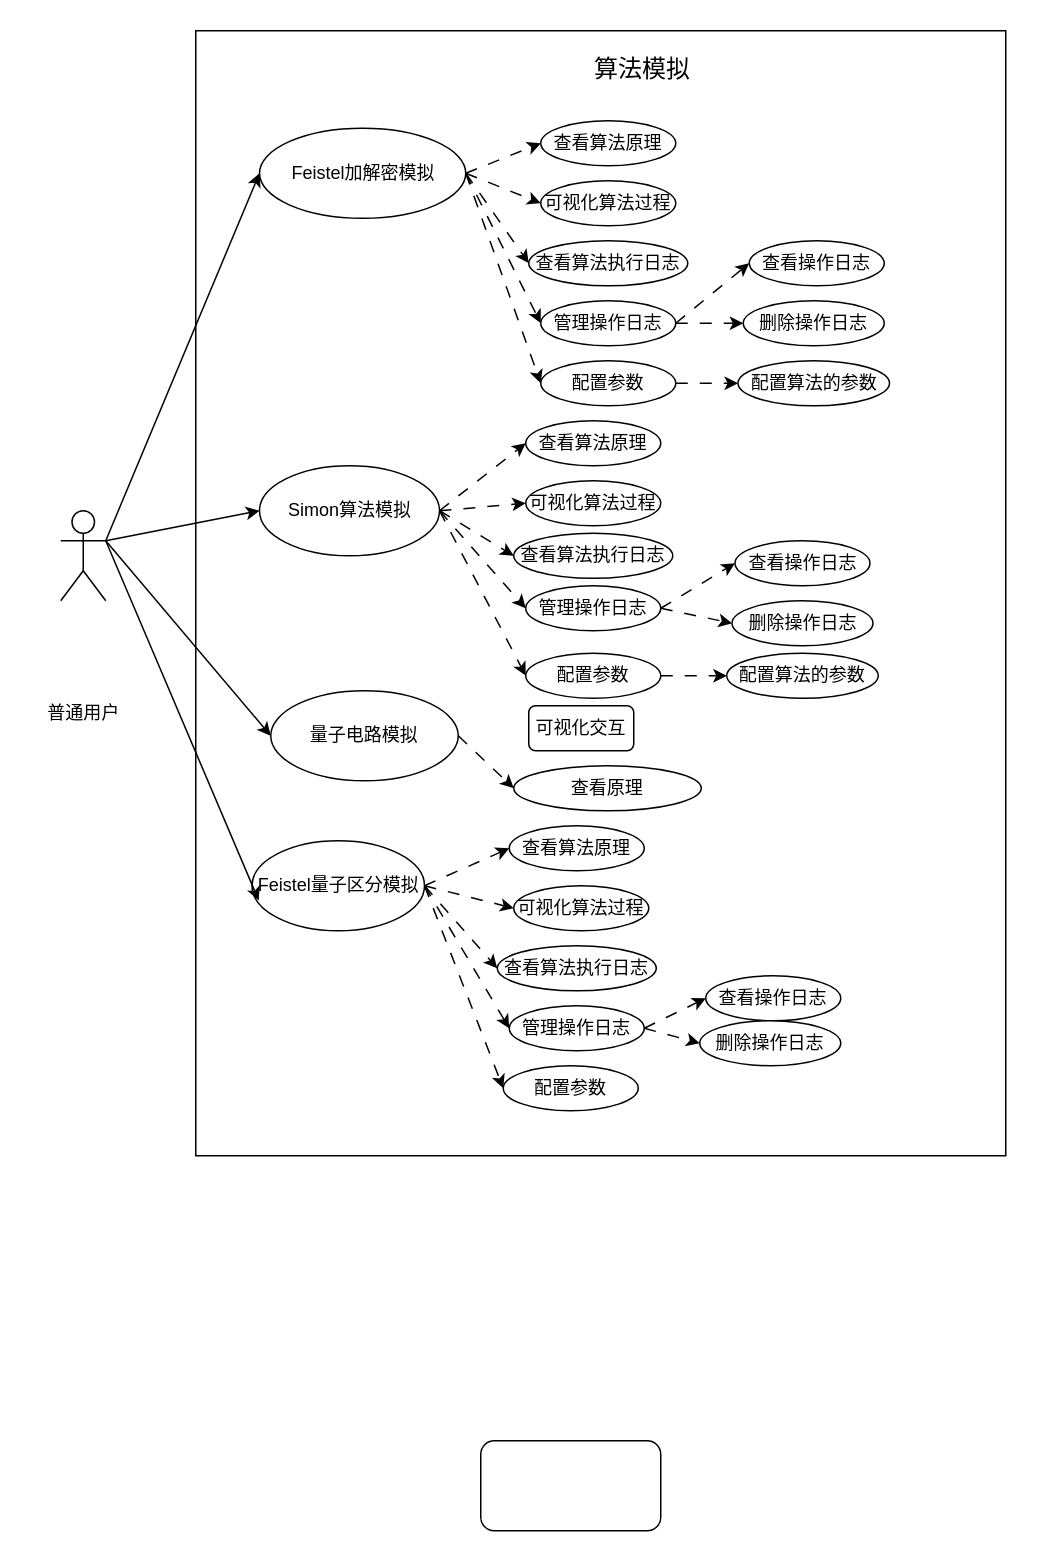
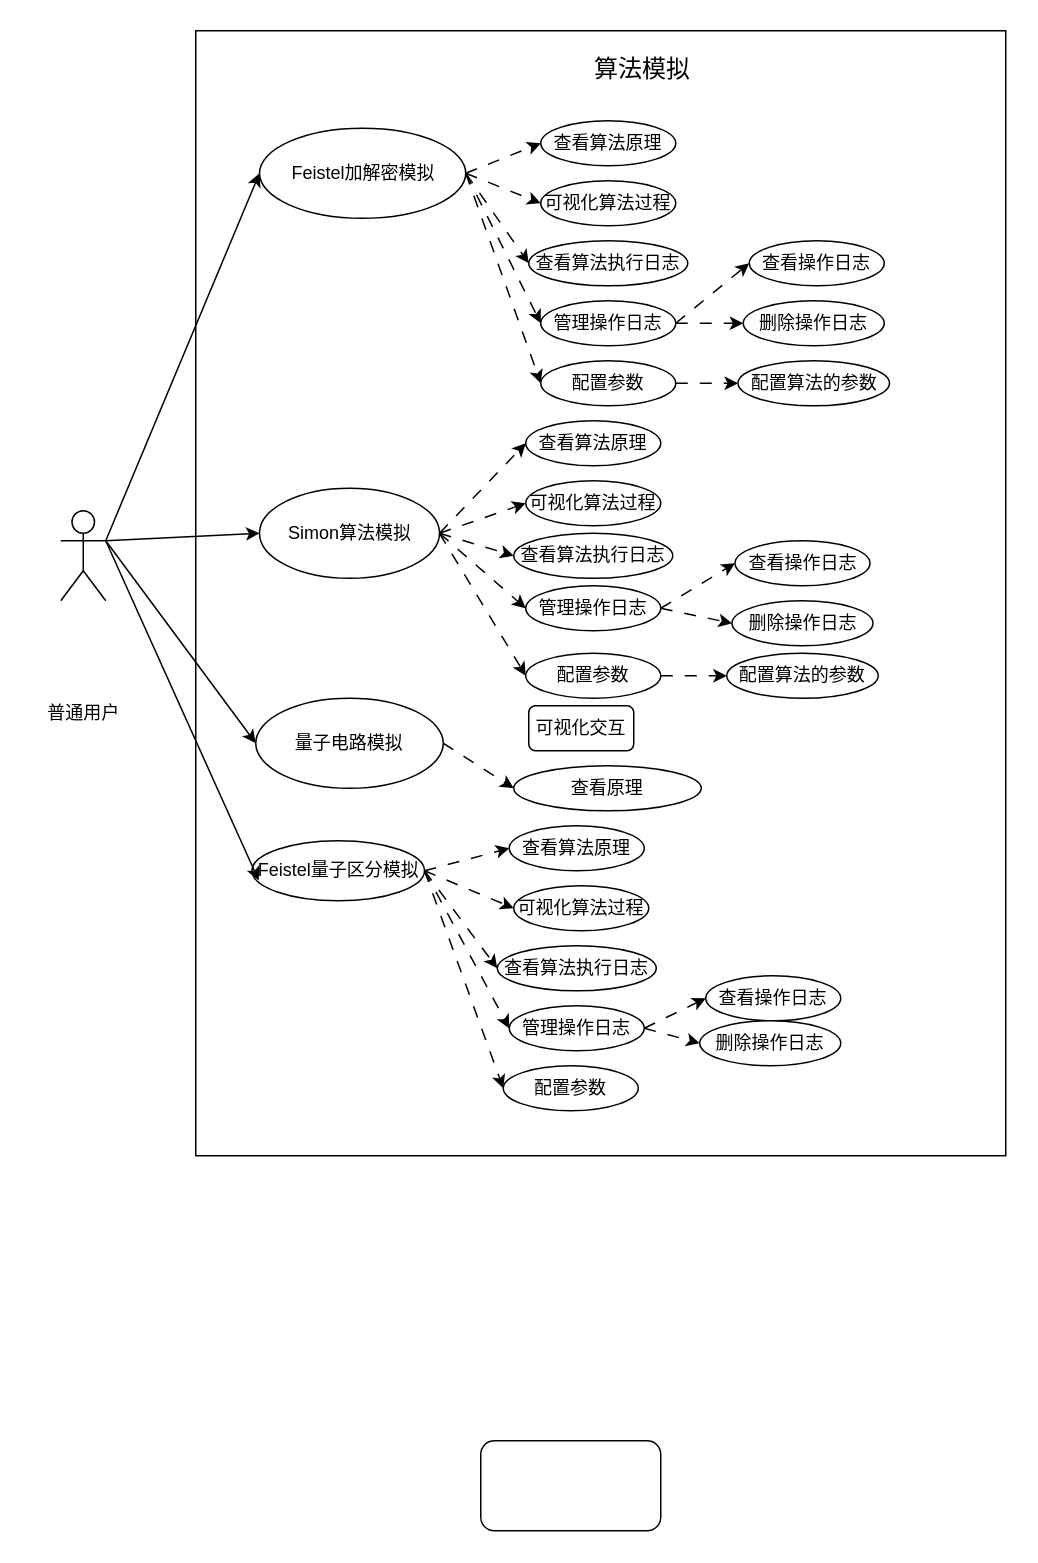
- <mxCell id="19" value="Simon算法模拟" style="ellipse;whiteSpace=wrap;html=1;" vertex="1" parent="1"><mxGeometry x="172.5" y="310" width="120" height="60" as="geometry" /></mxCell>
+ <mxCell id="19" value="Simon算法模拟" style="ellipse;whiteSpace=wrap;html=1;" vertex="1" parent="1"><mxGeometry x="172.5" y="325" width="120" height="60" as="geometry" /></mxCell>
- <mxCell id="21" value="量子电路模拟" style="ellipse;whiteSpace=wrap;html=1;" vertex="1" parent="1"><mxGeometry x="180" y="460" width="125" height="60" as="geometry" /></mxCell>
+ <mxCell id="21" value="量子电路模拟" style="ellipse;whiteSpace=wrap;html=1;" vertex="1" parent="1"><mxGeometry x="170" y="465" width="125" height="60" as="geometry" /></mxCell>
- <mxCell id="27" value="Feistel量子区分模拟" style="ellipse;whiteSpace=wrap;html=1;" vertex="1" parent="1"><mxGeometry x="167.5" y="560" width="115" height="60" as="geometry" /></mxCell>
+ <mxCell id="27" value="Feistel量子区分模拟" style="ellipse;whiteSpace=wrap;html=1;" vertex="1" parent="1"><mxGeometry x="167.5" y="560" width="115" height="40" as="geometry" /></mxCell>
